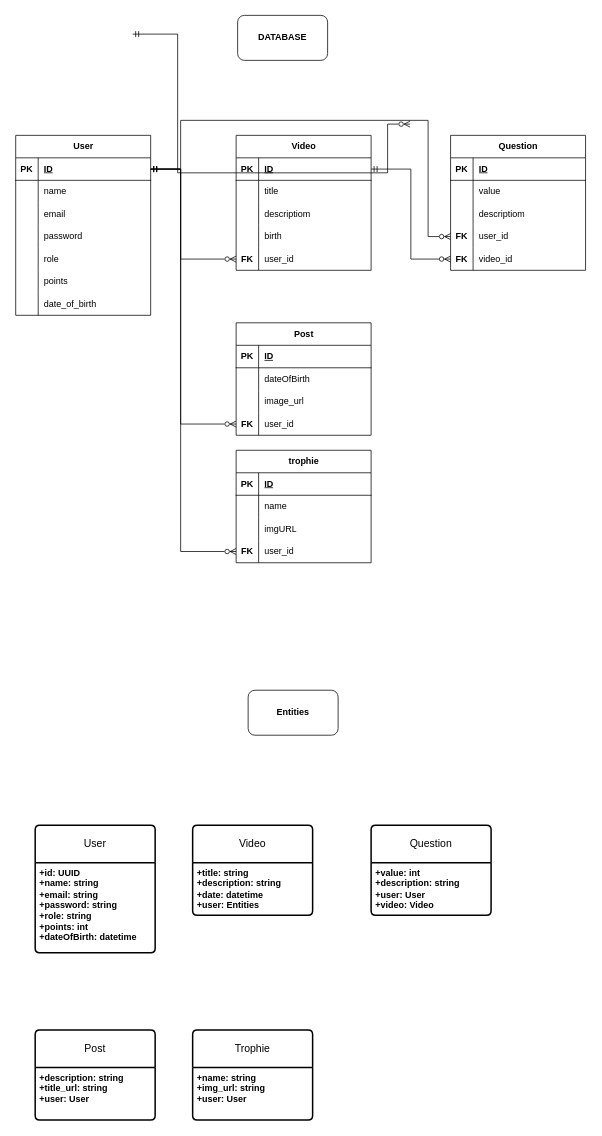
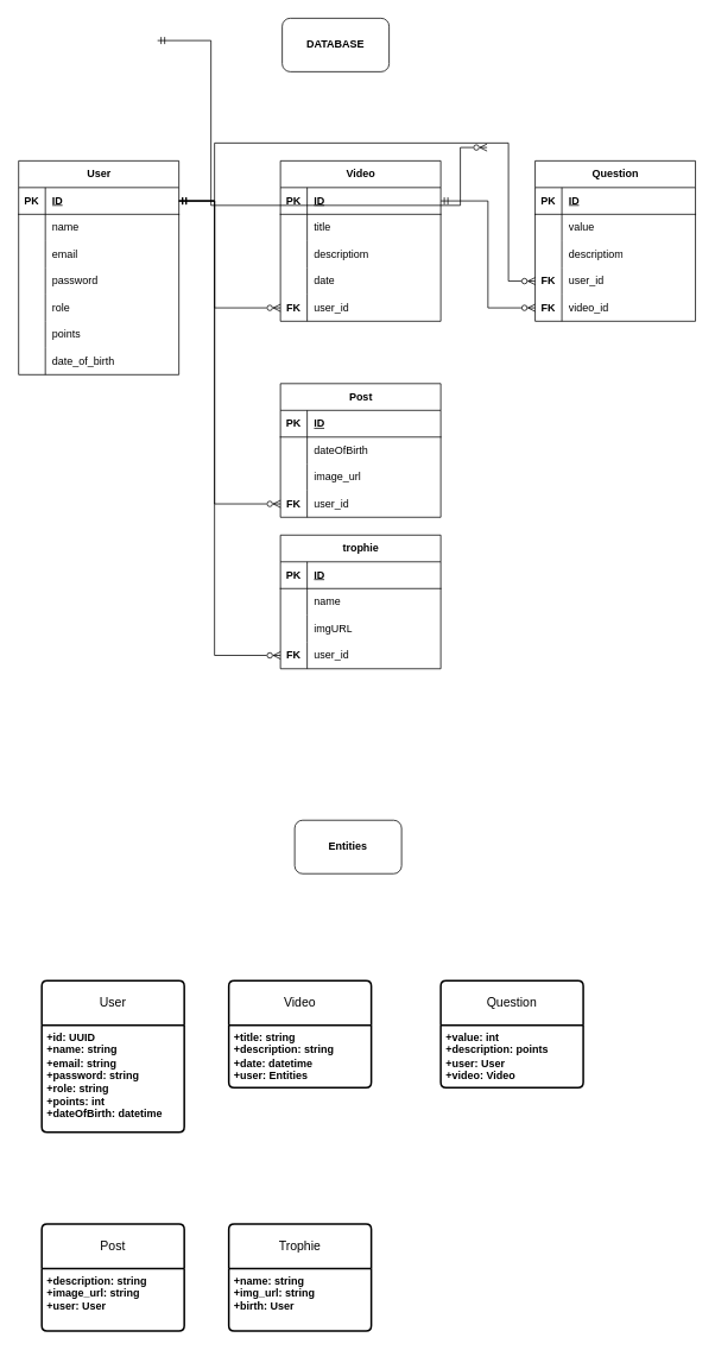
- <mxCell id="36" value="birth" style="shape=partialRectangle;connectable=0;fillColor=none;top=0;left=0;bottom=0;right=0;align=left;spacingLeft=6;overflow=hidden;whiteSpace=wrap;html=1;" vertex="1" parent="34"><mxGeometry x="30" width="150" height="30" as="geometry"><mxRectangle width="150" height="30" as="alternateBounds" /></mxGeometry></mxCell>
+ <mxCell id="36" value="date" style="shape=partialRectangle;connectable=0;fillColor=none;top=0;left=0;bottom=0;right=0;align=left;spacingLeft=6;overflow=hidden;whiteSpace=wrap;html=1;" vertex="1" parent="34"><mxGeometry x="30" width="150" height="30" as="geometry"><mxRectangle width="150" height="30" as="alternateBounds" /></mxGeometry></mxCell>
- <mxCell id="95" value="+value: int&lt;div&gt;+description: string&lt;br&gt;+user: User&lt;/div&gt;&lt;div&gt;+video: Video&lt;/div&gt;" style="align=left;strokeColor=none;fillColor=none;spacingLeft=4;spacingRight=4;fontSize=12;verticalAlign=top;resizable=0;rotatable=0;part=1;html=1;whiteSpace=wrap;fontFamily=Helvetica;fontColor=default;fontStyle=1;" vertex="1" parent="94"><mxGeometry y="50" width="160" height="70" as="geometry" /></mxCell>
+ <mxCell id="95" value="+value: int&lt;div&gt;+description: points&lt;br&gt;+user: User&lt;/div&gt;&lt;div&gt;+video: Video&lt;/div&gt;" style="align=left;strokeColor=none;fillColor=none;spacingLeft=4;spacingRight=4;fontSize=12;verticalAlign=top;resizable=0;rotatable=0;part=1;html=1;whiteSpace=wrap;fontFamily=Helvetica;fontColor=default;fontStyle=1;" vertex="1" parent="94"><mxGeometry y="50" width="160" height="70" as="geometry" /></mxCell>
- <mxCell id="97" value="+description: string&lt;div&gt;+title_url: string&lt;br&gt;+user: User&lt;/div&gt;" style="align=left;strokeColor=none;fillColor=none;spacingLeft=4;spacingRight=4;fontSize=12;verticalAlign=top;resizable=0;rotatable=0;part=1;html=1;whiteSpace=wrap;fontFamily=Helvetica;fontColor=default;fontStyle=1;" vertex="1" parent="96"><mxGeometry y="50" width="160" height="70" as="geometry" /></mxCell>
+ <mxCell id="97" value="+description: string&lt;div&gt;+image_url: string&lt;br&gt;+user: User&lt;/div&gt;" style="align=left;strokeColor=none;fillColor=none;spacingLeft=4;spacingRight=4;fontSize=12;verticalAlign=top;resizable=0;rotatable=0;part=1;html=1;whiteSpace=wrap;fontFamily=Helvetica;fontColor=default;fontStyle=1;" vertex="1" parent="96"><mxGeometry y="50" width="160" height="70" as="geometry" /></mxCell>
- <mxCell id="99" value="+name: string&lt;br&gt;+img_url: string&lt;br&gt;+user: User" style="align=left;strokeColor=none;fillColor=none;spacingLeft=4;spacingRight=4;fontSize=12;verticalAlign=top;resizable=0;rotatable=0;part=1;html=1;whiteSpace=wrap;fontFamily=Helvetica;fontColor=default;fontStyle=1;" vertex="1" parent="98"><mxGeometry y="50" width="160" height="70" as="geometry" /></mxCell>
+ <mxCell id="99" value="+name: string&lt;br&gt;+img_url: string&lt;br&gt;+birth: User" style="align=left;strokeColor=none;fillColor=none;spacingLeft=4;spacingRight=4;fontSize=12;verticalAlign=top;resizable=0;rotatable=0;part=1;html=1;whiteSpace=wrap;fontFamily=Helvetica;fontColor=default;fontStyle=1;" vertex="1" parent="98"><mxGeometry y="50" width="160" height="70" as="geometry" /></mxCell>
